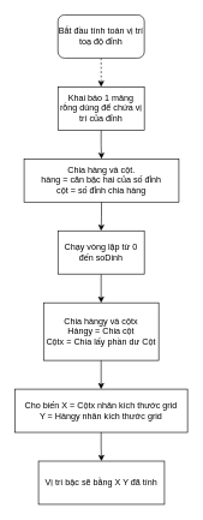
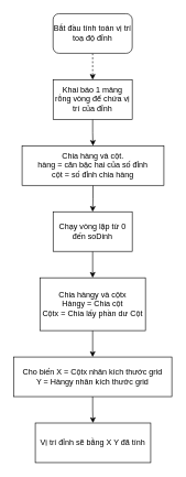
- <mxCell id="5" value="Khai báo 1 mảng rỗng dùng để chứa vị trí của đỉnh" style="rounded=0;whiteSpace=wrap;html=1;" parent="1" vertex="1"><mxGeometry x="80" y="120" width="120" height="60" as="geometry" /></mxCell>
+ <mxCell id="5" value="Khai báo 1 mảng rỗng vòng để chứa vị trí của đỉnh" style="rounded=0;whiteSpace=wrap;html=1;" parent="1" vertex="1"><mxGeometry x="80" y="120" width="120" height="60" as="geometry" /></mxCell>
- <mxCell id="14" value="Vị trí bậc sẽ bằng X Y đã tính" style="rounded=0;whiteSpace=wrap;html=1;" vertex="1" parent="1"><mxGeometry x="53" y="640" width="175" height="60" as="geometry" /></mxCell>
+ <mxCell id="14" value="Vị trí đỉnh sẽ bằng X Y đã tính" style="rounded=0;whiteSpace=wrap;html=1;" vertex="1" parent="1"><mxGeometry x="53" y="640" width="175" height="60" as="geometry" /></mxCell>
